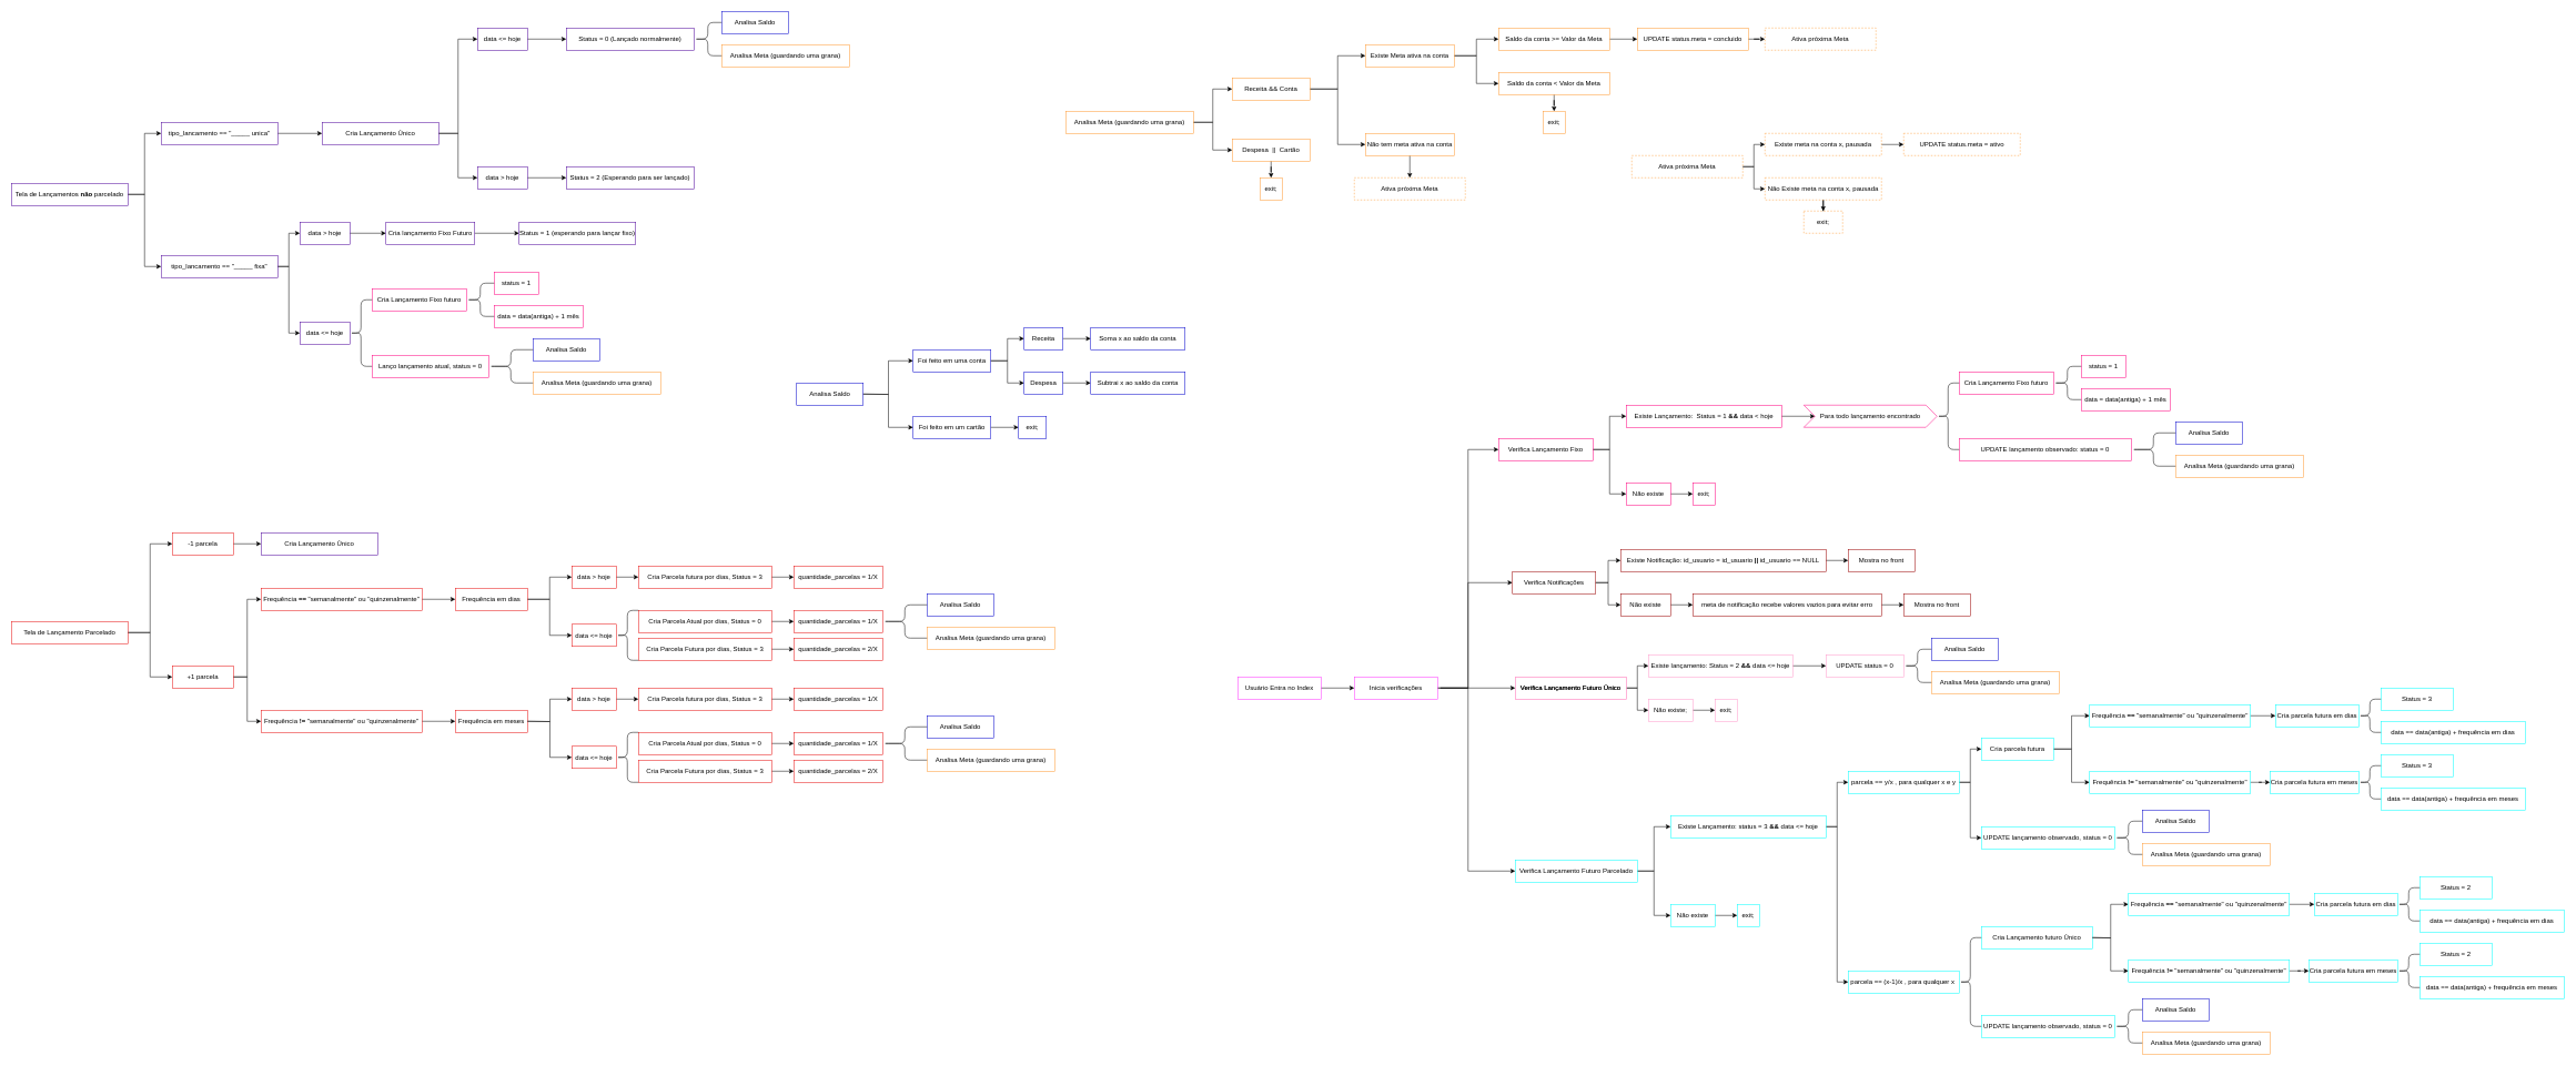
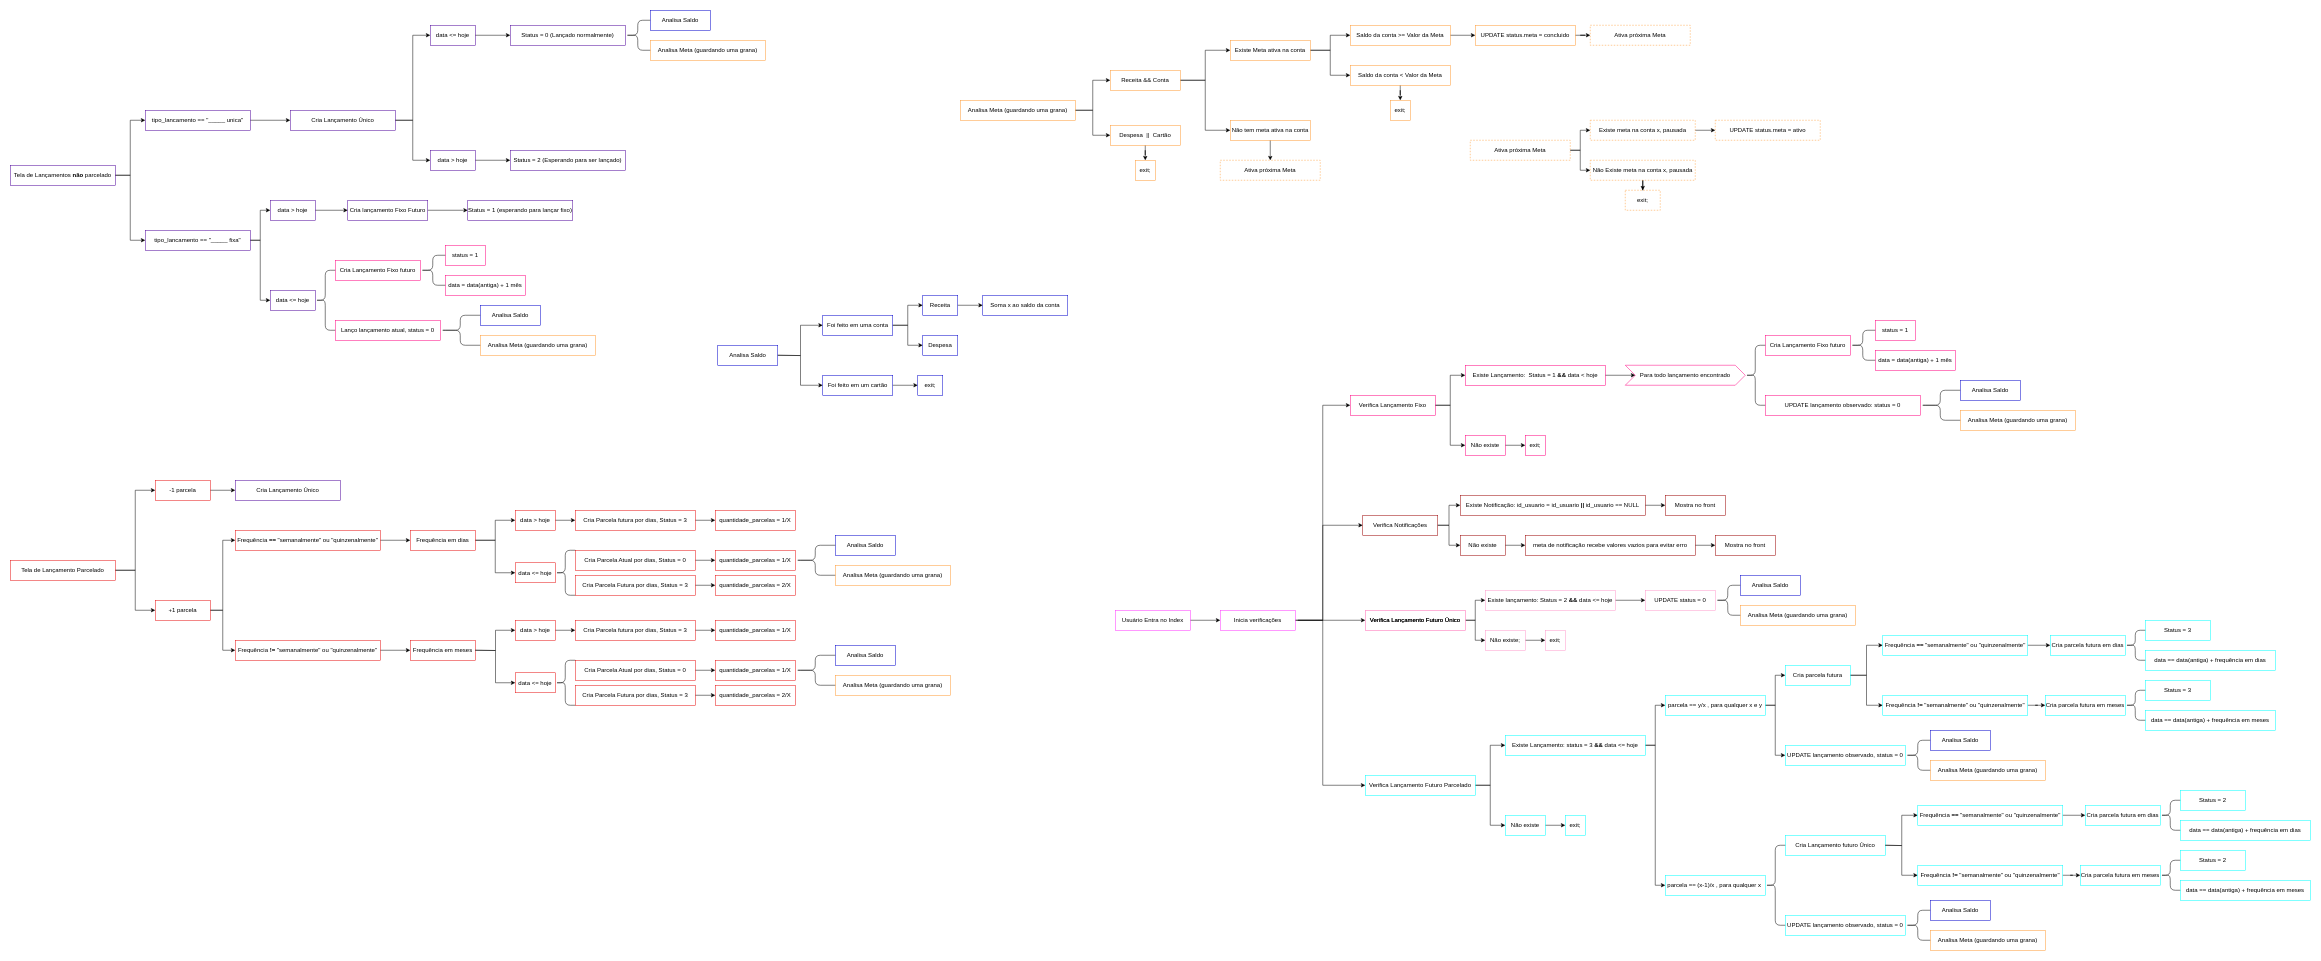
- <mxCell id="29" style="edgeStyle=orthogonalEdgeStyle;rounded=0;orthogonalLoop=1;jettySize=auto;html=1;entryX=0;entryY=0.5;entryDx=0;entryDy=0;" parent="1" source="30" target="33" edge="1"><mxGeometry relative="1" as="geometry" /></mxCell>
- <mxCell id="33" value="Subtrai x ao saldo da conta" style="rounded=0;whiteSpace=wrap;html=1;fillColor=none;strokeColor=#0000CC;" parent="1" vertex="1"><mxGeometry x="1965" y="670" width="170" height="40" as="geometry" /></mxCell>
